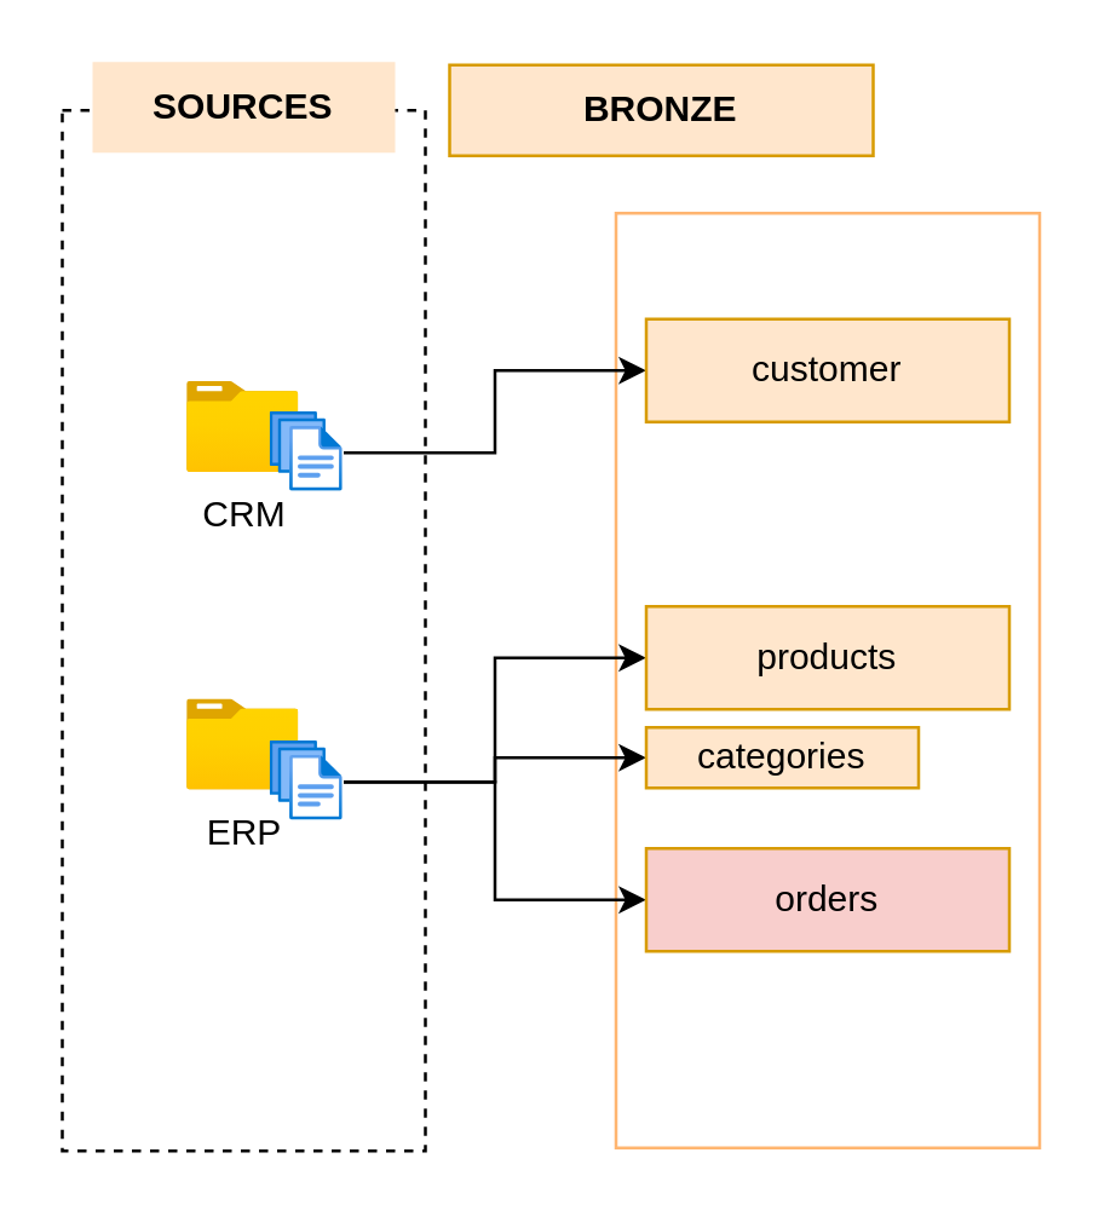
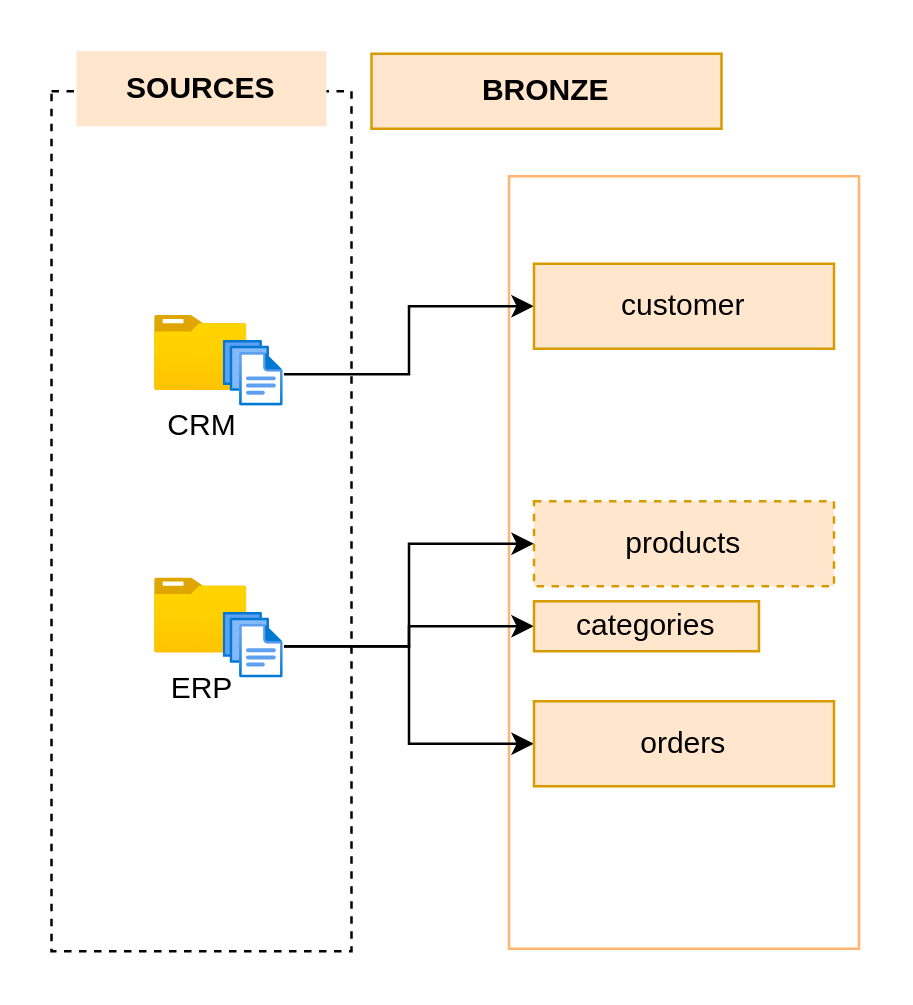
- <mxCell id="15" value="products" style="rounded=0;whiteSpace=wrap;html=1;fillColor=#ffe6cc;strokeColor=#d79b00;" vertex="1" parent="1"><mxGeometry x="213" y="200" width="120" height="34" as="geometry" /></mxCell>
+ <mxCell id="15" value="products" style="rounded=0;whiteSpace=wrap;html=1;fillColor=#ffe6cc;strokeColor=#d79b00;dashed=1;" vertex="1" parent="1"><mxGeometry x="213" y="200" width="120" height="34" as="geometry" /></mxCell>
- <mxCell id="17" value="orders" style="rounded=0;whiteSpace=wrap;html=1;fillColor=#f8cecc;strokeColor=#d79b00;" vertex="1" parent="1"><mxGeometry x="213" y="280" width="120" height="34" as="geometry" /></mxCell>
+ <mxCell id="17" value="orders" style="rounded=0;whiteSpace=wrap;html=1;fillColor=#ffe6cc;strokeColor=#d79b00;" vertex="1" parent="1"><mxGeometry x="213" y="280" width="120" height="34" as="geometry" /></mxCell>
